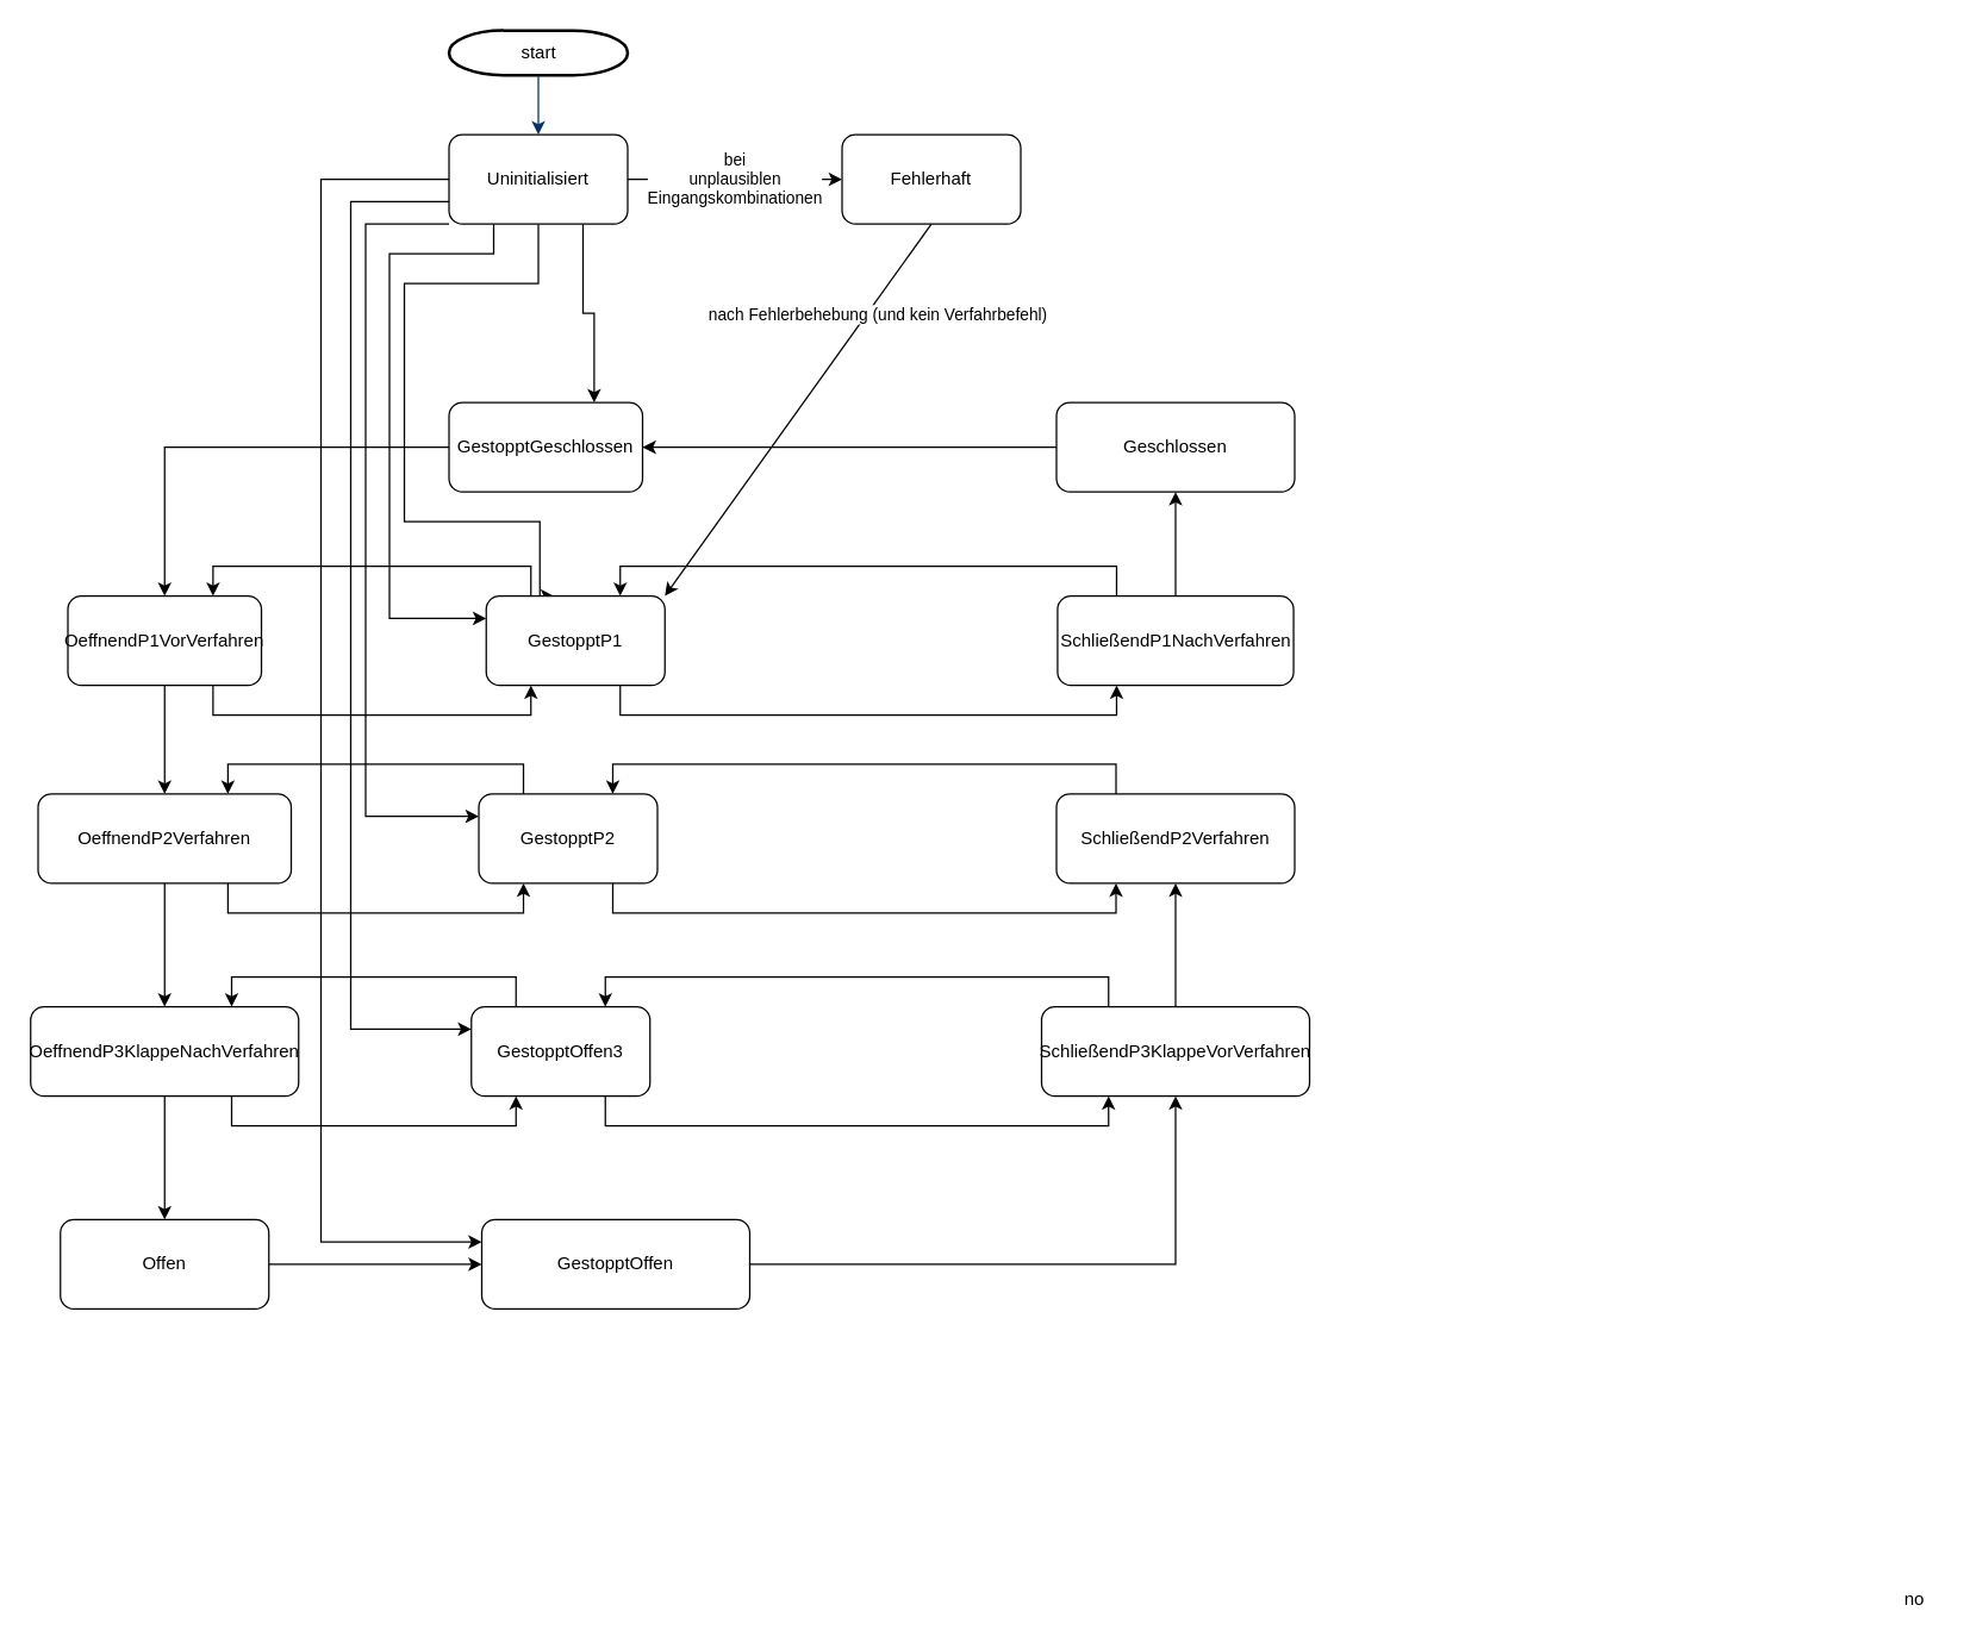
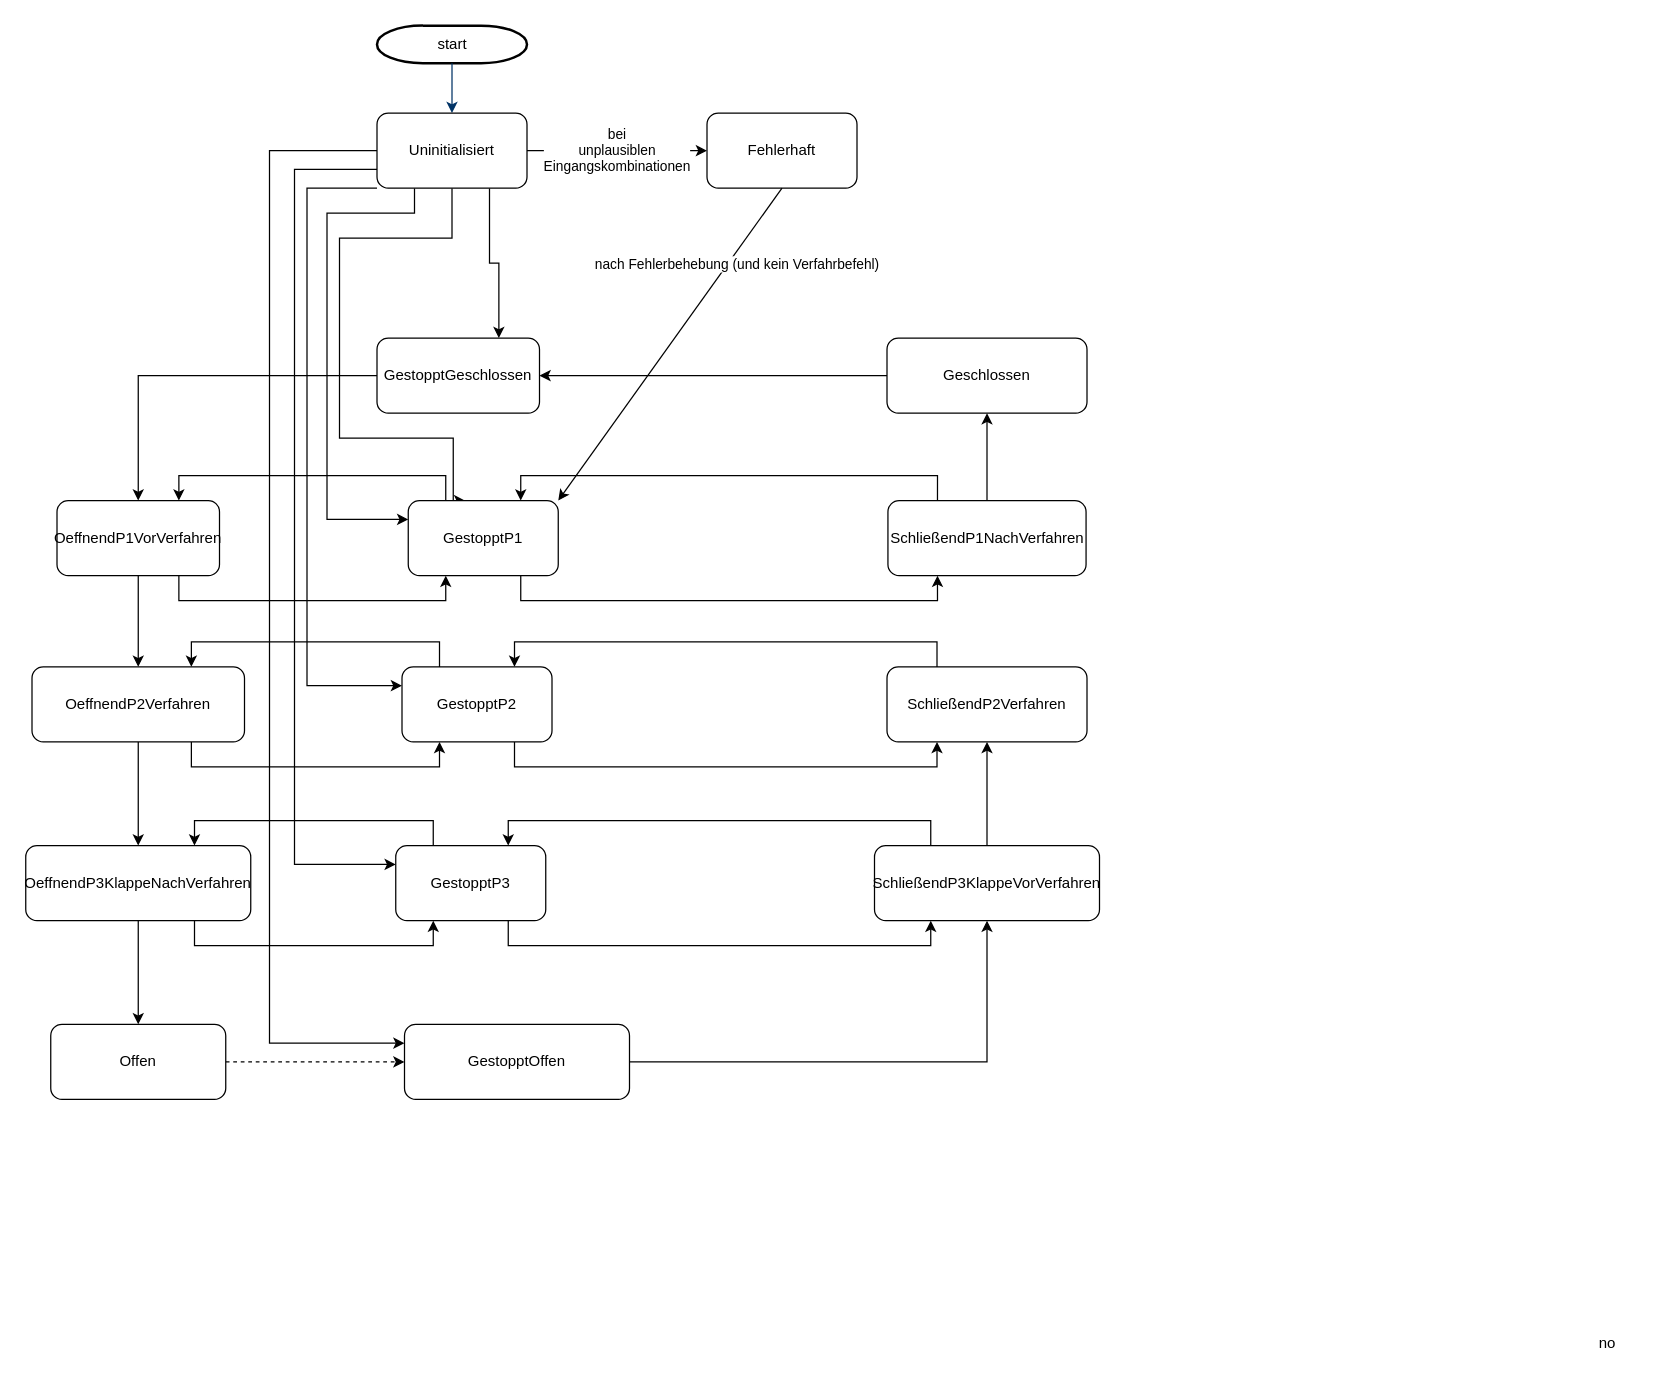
- <mxCell id="45" value="GestopptOffen3" style="rounded=1;whiteSpace=wrap;html=1;" vertex="1" parent="1"><mxGeometry x="316" y="676" width="120" height="60" as="geometry" /></mxCell>
+ <mxCell id="45" value="GestopptP3" style="rounded=1;whiteSpace=wrap;html=1;" vertex="1" parent="1"><mxGeometry x="316" y="676" width="120" height="60" as="geometry" /></mxCell>
- <mxCell id="24" style="edgeStyle=orthogonalEdgeStyle;rounded=0;orthogonalLoop=1;jettySize=auto;html=1;exitX=1;exitY=0.5;exitDx=0;exitDy=0;entryX=0;entryY=0.5;entryDx=0;entryDy=0;" edge="1" parent="1" source="25" target="48"><mxGeometry relative="1" as="geometry" /></mxCell>
+ <mxCell id="24" style="edgeStyle=orthogonalEdgeStyle;rounded=0;orthogonalLoop=1;jettySize=auto;html=1;exitX=1;exitY=0.5;exitDx=0;exitDy=0;entryX=0;entryY=0.5;entryDx=0;entryDy=0;dashed=1;" edge="1" parent="1" source="25" target="48"><mxGeometry relative="1" as="geometry" /></mxCell>
